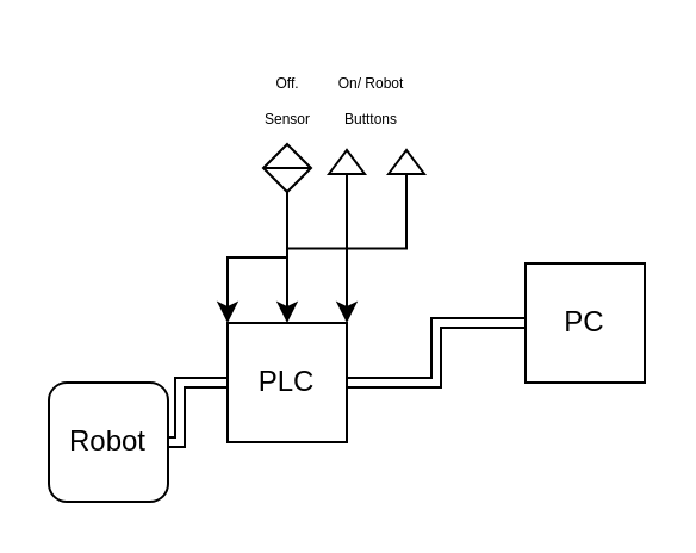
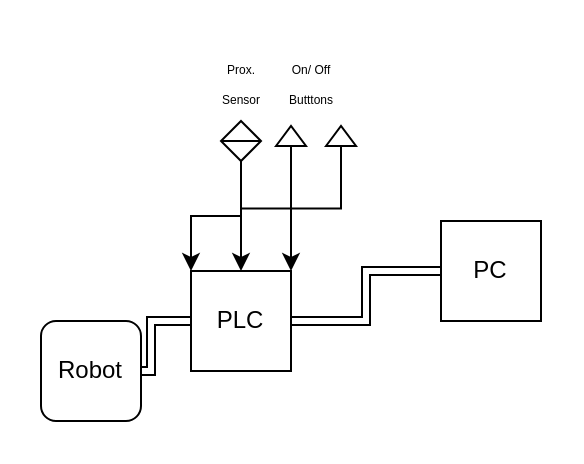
- <mxCell id="13" value="&lt;font style=&quot;font-size: 6px;&quot;&gt;Off.&lt;br&gt;Sensor&lt;/font&gt;" style="text;html=1;align=center;verticalAlign=middle;resizable=0;points=[];autosize=1;strokeColor=none;fillColor=none;" vertex="1" parent="1"><mxGeometry x="100" y="20" width="40" height="40" as="geometry" /></mxCell>
+ <mxCell id="13" value="&lt;font style=&quot;font-size: 6px;&quot;&gt;Prox.&lt;br&gt;Sensor&lt;/font&gt;" style="text;html=1;align=center;verticalAlign=middle;resizable=0;points=[];autosize=1;strokeColor=none;fillColor=none;" vertex="1" parent="1"><mxGeometry x="100" y="20" width="40" height="40" as="geometry" /></mxCell>
- <mxCell id="14" value="&lt;font style=&quot;font-size: 6px;&quot;&gt;On/ Robot&lt;br&gt;Butttons&lt;/font&gt;" style="text;html=1;align=center;verticalAlign=middle;resizable=0;points=[];autosize=1;strokeColor=none;fillColor=none;" vertex="1" parent="1"><mxGeometry x="130" y="20" width="50" height="40" as="geometry" /></mxCell>
+ <mxCell id="14" value="&lt;font style=&quot;font-size: 6px;&quot;&gt;On/ Off&lt;br&gt;Butttons&lt;/font&gt;" style="text;html=1;align=center;verticalAlign=middle;resizable=0;points=[];autosize=1;strokeColor=none;fillColor=none;" vertex="1" parent="1"><mxGeometry x="130" y="20" width="50" height="40" as="geometry" /></mxCell>
